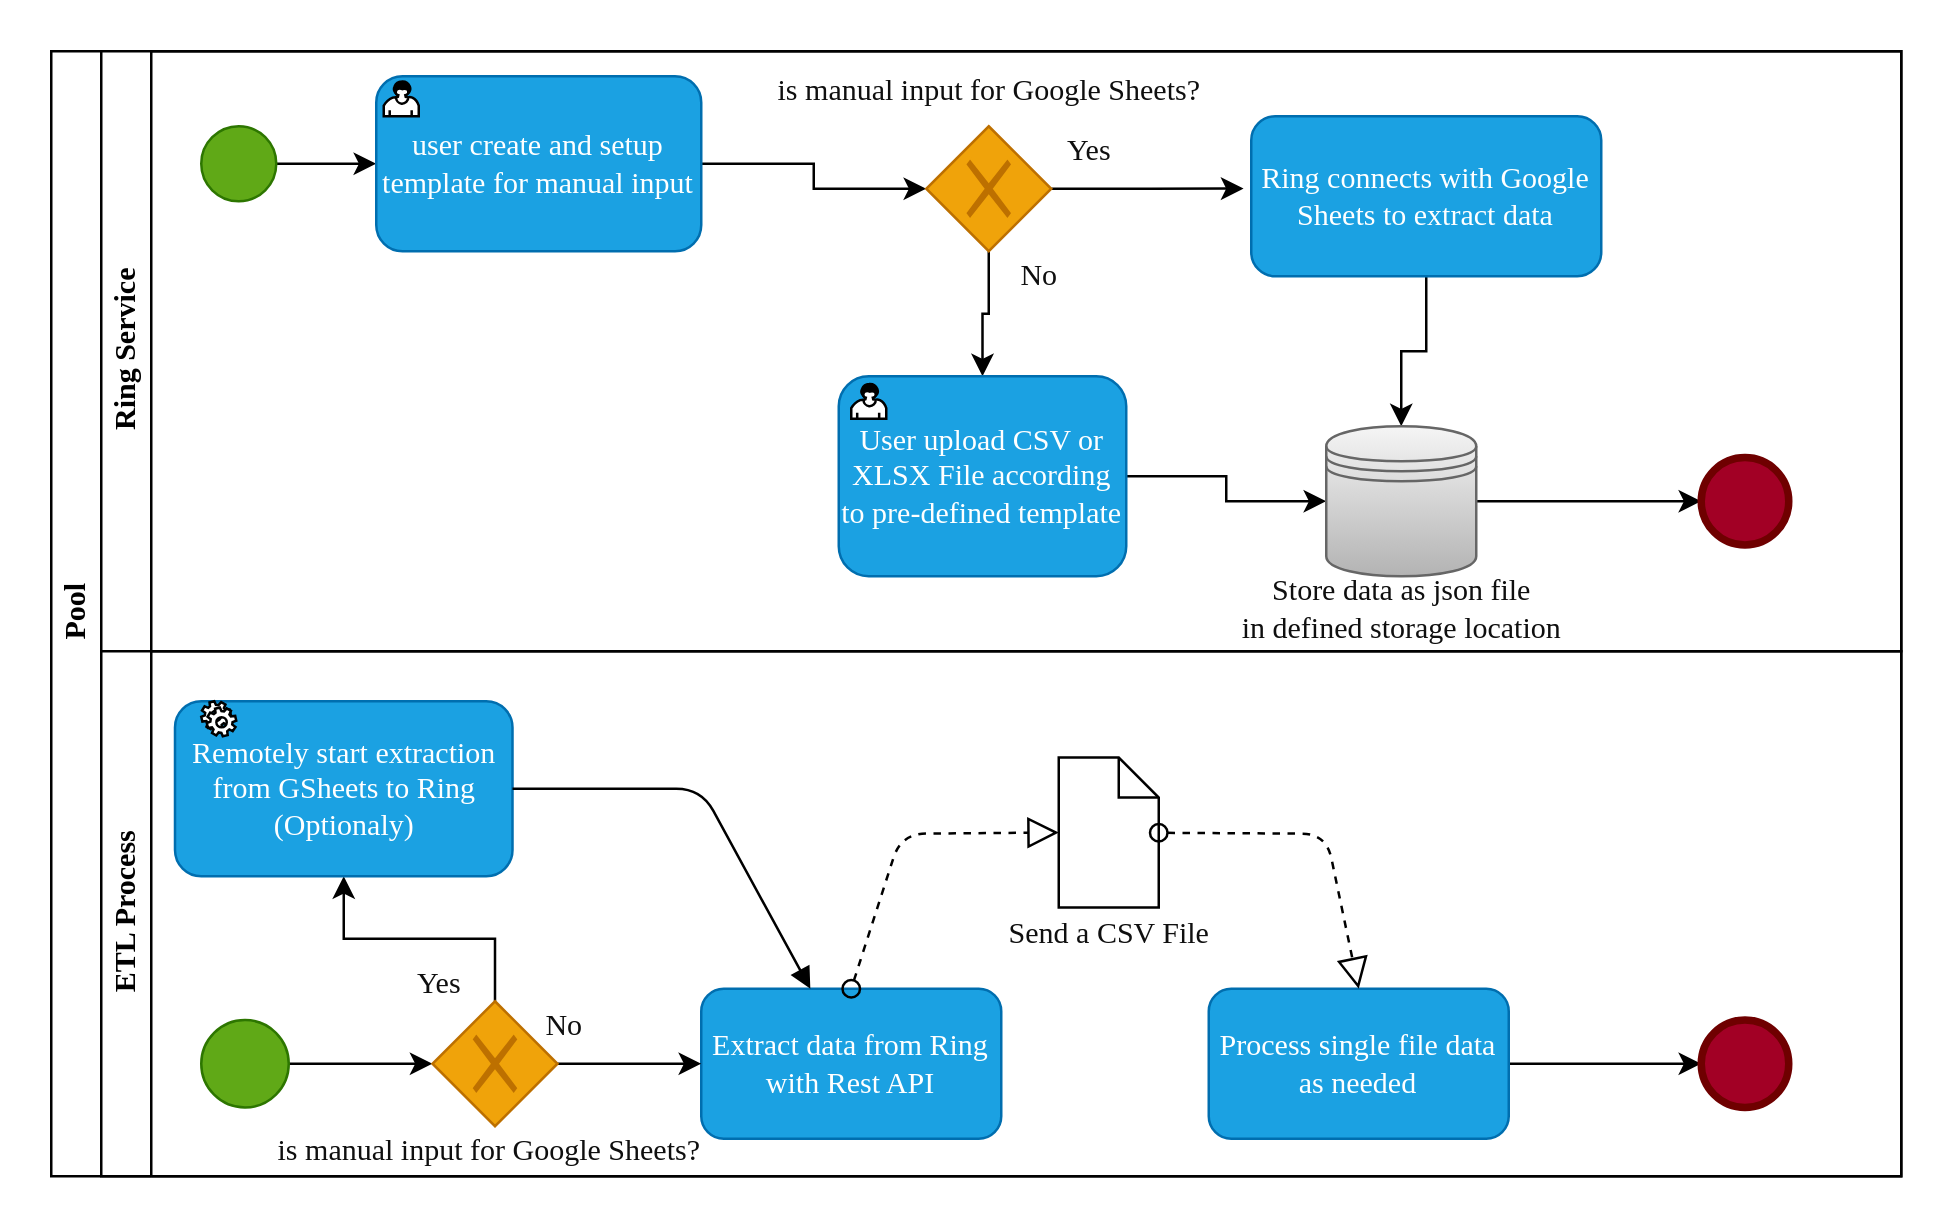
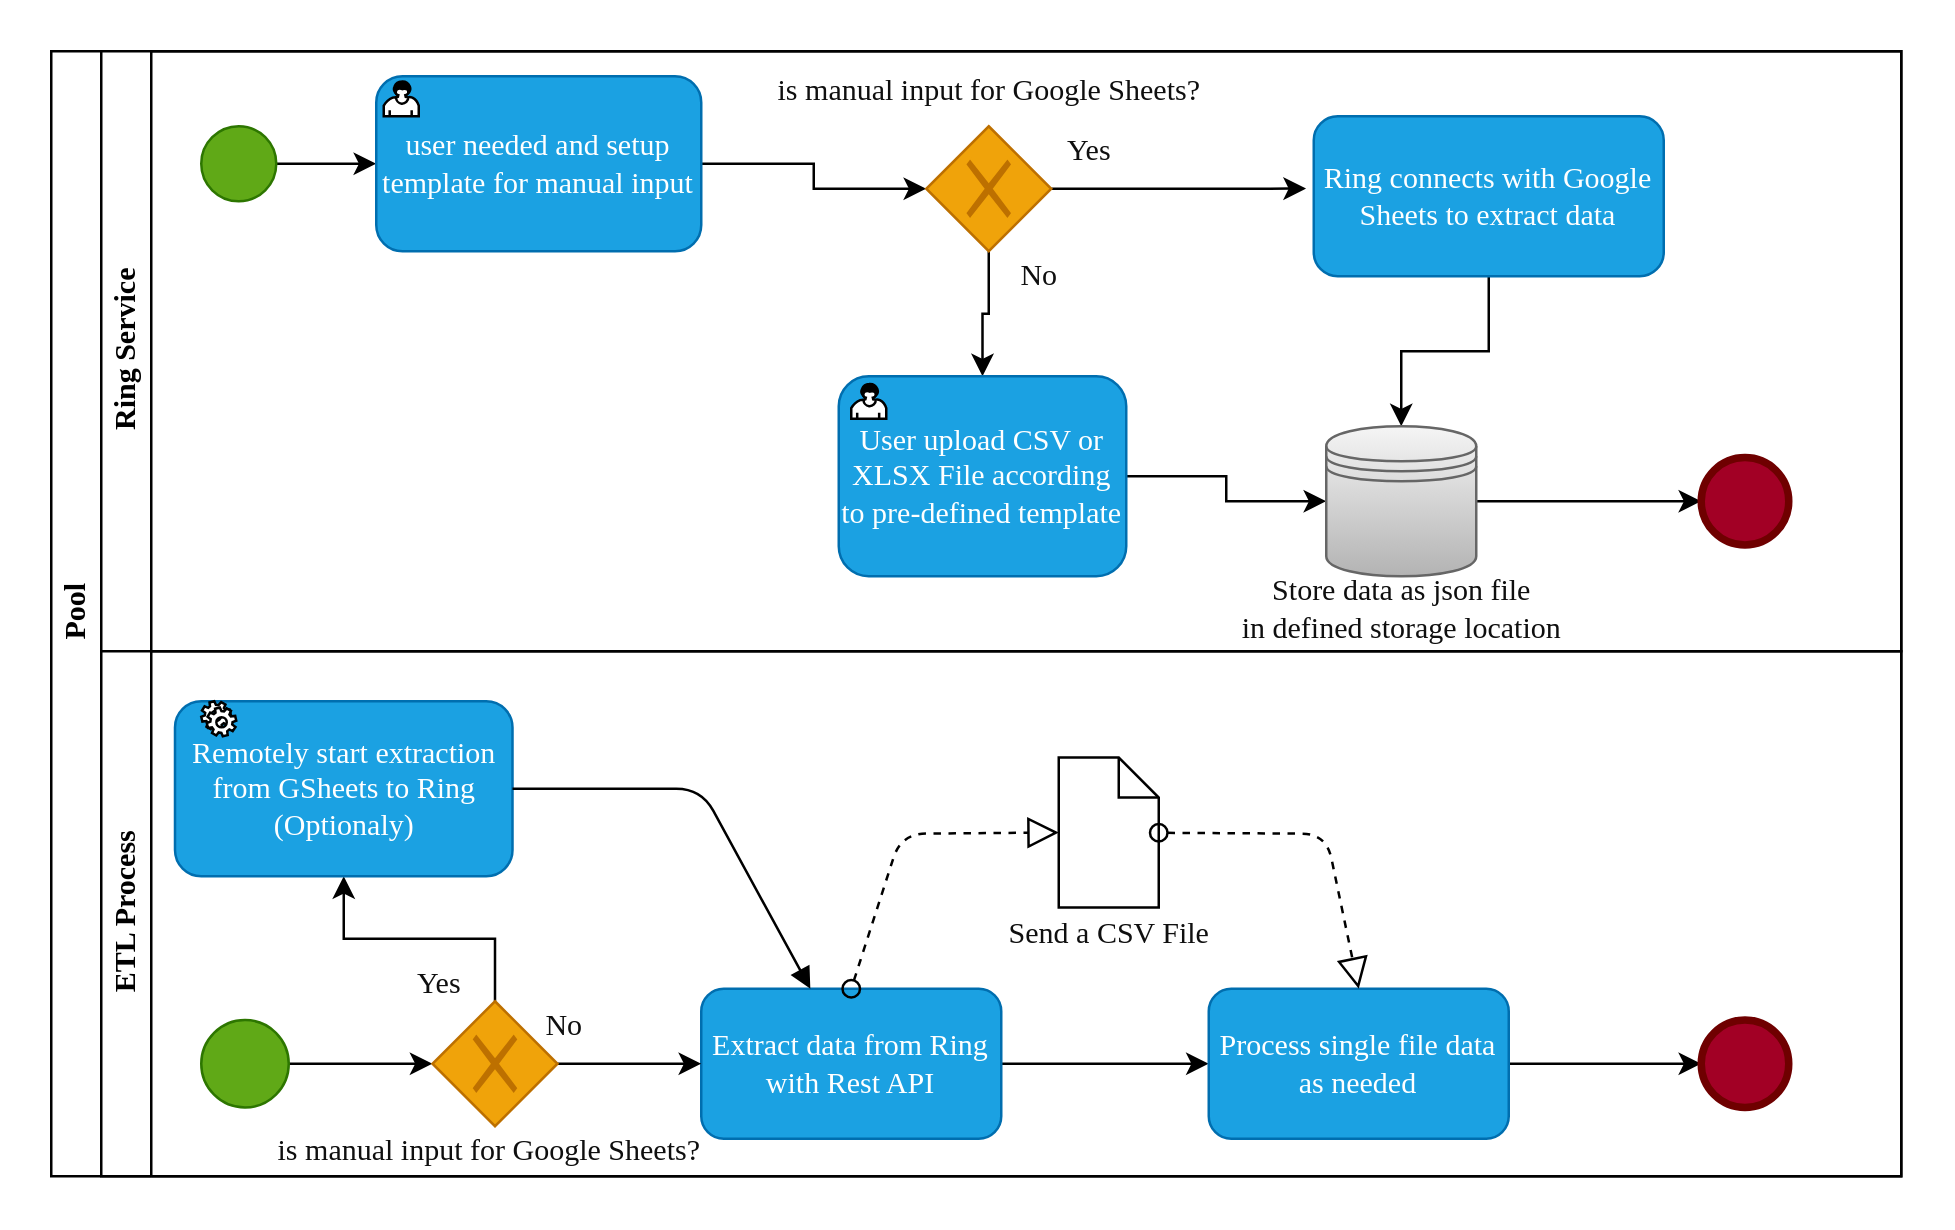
- <mxCell id="7" value="user create and setup template for manual input" style="shape=ext;rounded=1;html=1;whiteSpace=wrap;strokeColor=#006EAF;fillColor=#1ba1e2;fontFamily=Garamond;fontColor=#ffffff;" vertex="1" parent="3"><mxGeometry x="110" y="10" width="130" height="70" as="geometry" /></mxCell>
+ <mxCell id="7" value="user needed and setup template for manual input" style="shape=ext;rounded=1;html=1;whiteSpace=wrap;strokeColor=#006EAF;fillColor=#1ba1e2;fontFamily=Garamond;fontColor=#ffffff;" vertex="1" parent="3"><mxGeometry x="110" y="10" width="130" height="70" as="geometry" /></mxCell>
- <mxCell id="19" value="Ring connects with Google Sheets to extract data" style="shape=ext;rounded=1;html=1;whiteSpace=wrap;strokeColor=#006EAF;fillColor=#1ba1e2;fontFamily=Garamond;fontColor=#ffffff;" vertex="1" parent="3"><mxGeometry x="460" y="26" width="140" height="64" as="geometry" /></mxCell>
+ <mxCell id="19" value="Ring connects with Google Sheets to extract data" style="shape=ext;rounded=1;html=1;whiteSpace=wrap;strokeColor=#006EAF;fillColor=#1ba1e2;fontFamily=Garamond;fontColor=#ffffff;" vertex="1" parent="3"><mxGeometry x="485" y="26" width="140" height="64" as="geometry" /></mxCell>
+ <mxCell id="27" value="" style="edgeStyle=orthogonalEdgeStyle;rounded=0;orthogonalLoop=1;jettySize=auto;html=1;fontFamily=Garamond;fontColor=#0F0F0F;" edge="1" parent="24" source="28" target="30"><mxGeometry relative="1" as="geometry" /></mxCell>
